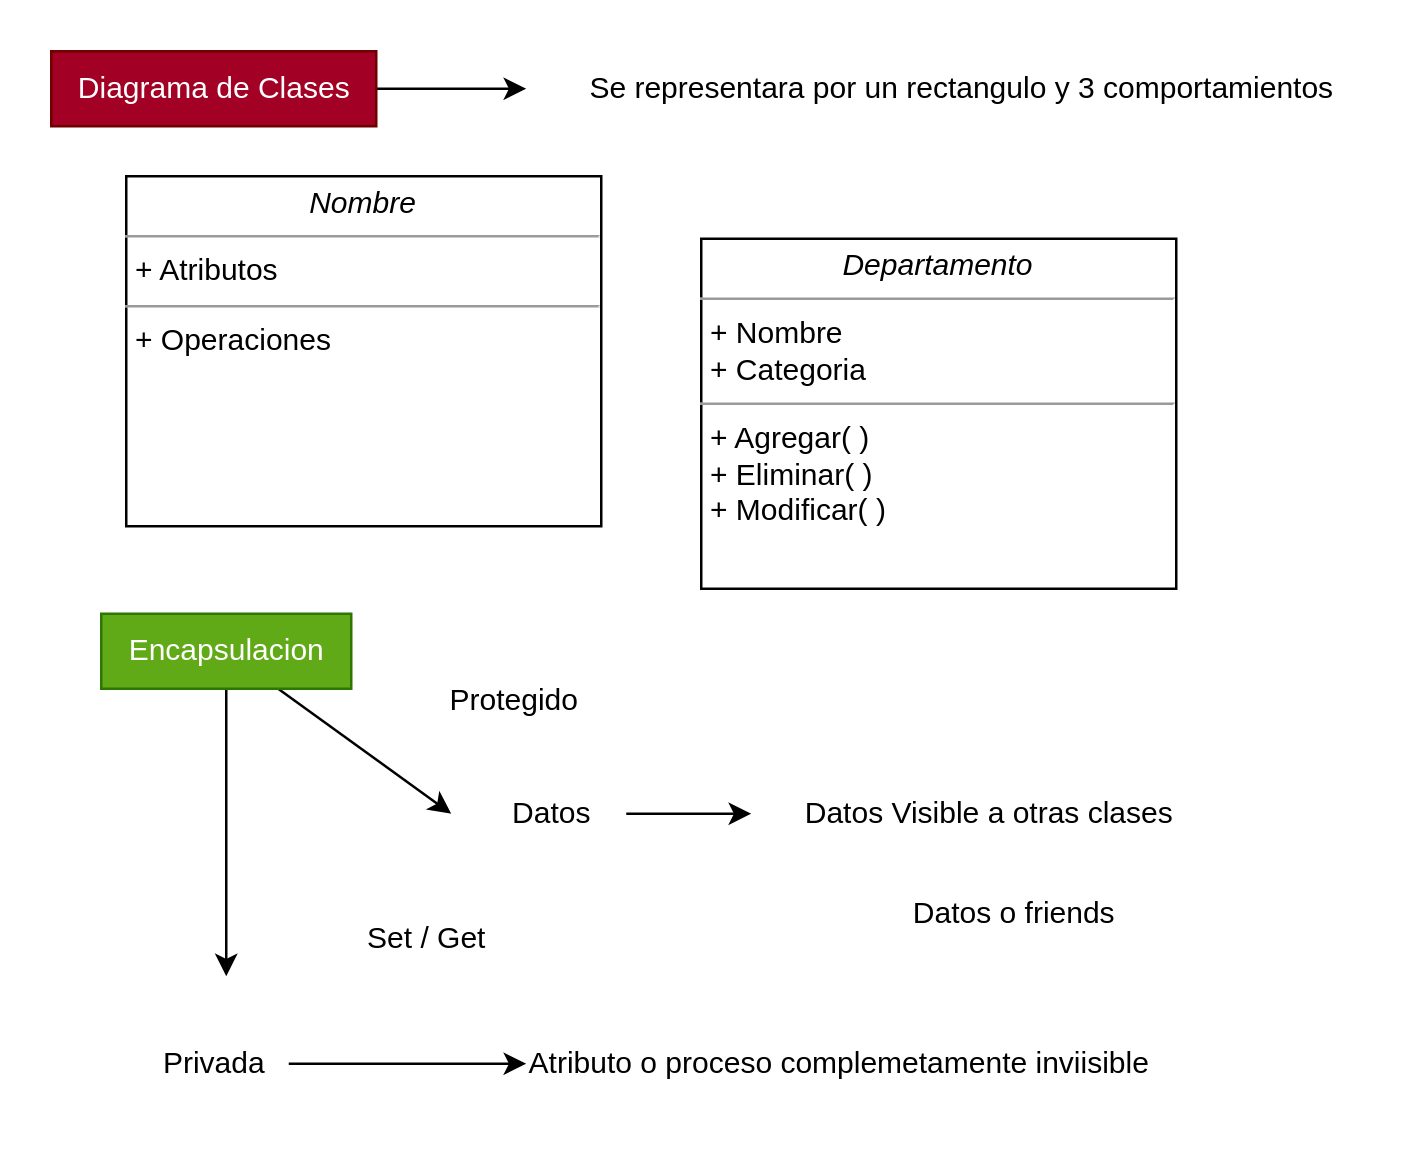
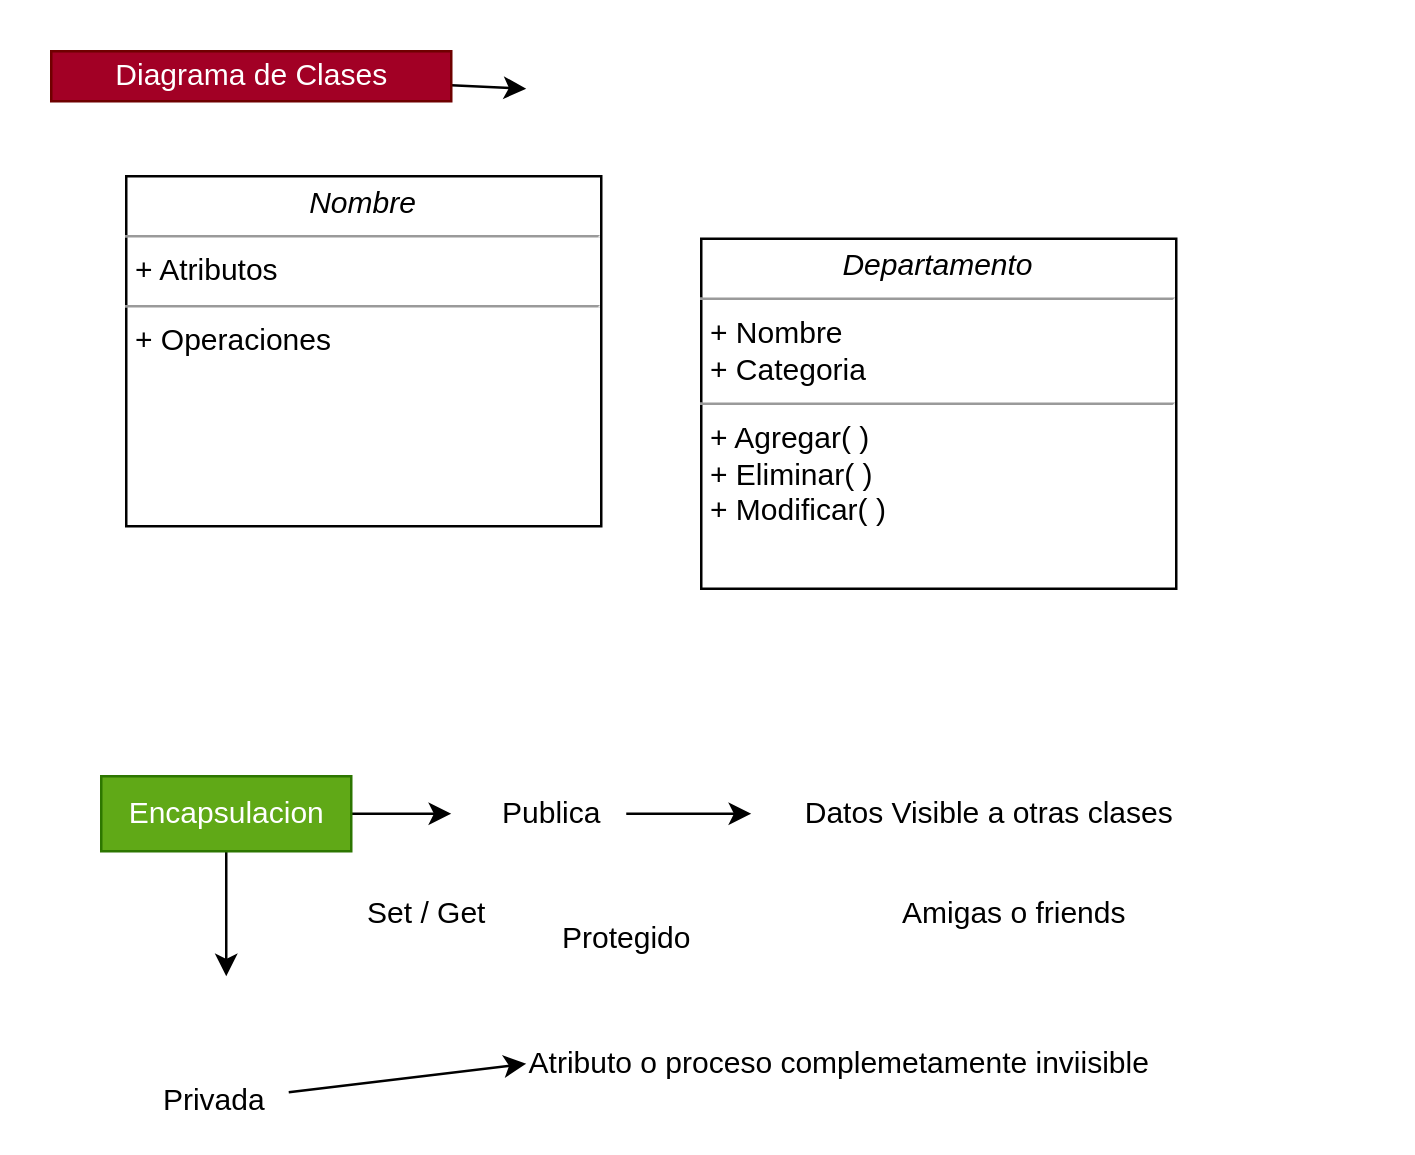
- <mxCell id="3" value="Diagrama de Clases" style="text;html=1;align=center;verticalAlign=middle;resizable=0;points=[];autosize=1;strokeColor=#6F0000;fillColor=#a20025;fontColor=#ffffff;" vertex="1" parent="1"><mxGeometry x="20" y="20" width="130" height="30" as="geometry" /></mxCell>
+ <mxCell id="3" value="Diagrama de Clases" style="text;html=1;align=center;verticalAlign=middle;resizable=0;points=[];autosize=1;strokeColor=#6F0000;fillColor=#a20025;fontColor=#ffffff;" vertex="1" parent="1"><mxGeometry x="20" y="20" width="160" height="20" as="geometry" /></mxCell>
- <mxCell id="4" value="Se representara por un rectangulo y 3 comportamientos" style="text;html=1;align=center;verticalAlign=middle;resizable=0;points=[];autosize=1;strokeColor=none;fillColor=none;" vertex="1" parent="1"><mxGeometry x="224" y="20" width="320" height="30" as="geometry" /></mxCell>
- <mxCell id="9" value="Encapsulacion" style="text;html=1;align=center;verticalAlign=middle;resizable=0;points=[];autosize=1;strokeColor=#2D7600;fillColor=#60a917;fontColor=#ffffff;" vertex="1" parent="1"><mxGeometry x="40" y="245" width="100" height="30" as="geometry" /></mxCell>
+ <mxCell id="9" value="Encapsulacion" style="text;html=1;align=center;verticalAlign=middle;resizable=0;points=[];autosize=1;strokeColor=#2D7600;fillColor=#60a917;fontColor=#ffffff;" vertex="1" parent="1"><mxGeometry x="40" y="310" width="100" height="30" as="geometry" /></mxCell>
- <mxCell id="17" value="Protegido" style="text;html=1;align=center;verticalAlign=middle;resizable=0;points=[];autosize=1;strokeColor=none;fillColor=none;" vertex="1" parent="1"><mxGeometry x="170" y="265" width="70" height="30" as="geometry" /></mxCell>
+ <mxCell id="17" value="Protegido" style="text;html=1;align=center;verticalAlign=middle;resizable=0;points=[];autosize=1;strokeColor=none;fillColor=none;" vertex="1" parent="1"><mxGeometry x="215" y="360" width="70" height="30" as="geometry" /></mxCell>
- <mxCell id="11" value="Datos" style="text;html=1;align=center;verticalAlign=middle;resizable=0;points=[];autosize=1;strokeColor=none;fillColor=none;" vertex="1" parent="1"><mxGeometry x="190" y="310" width="60" height="30" as="geometry" /></mxCell>
+ <mxCell id="11" value="Publica" style="text;html=1;align=center;verticalAlign=middle;resizable=0;points=[];autosize=1;strokeColor=none;fillColor=none;" vertex="1" parent="1"><mxGeometry x="190" y="310" width="60" height="30" as="geometry" /></mxCell>
- <mxCell id="18" value="Datos o friends" style="text;html=1;align=center;verticalAlign=middle;resizable=0;points=[];autosize=1;strokeColor=none;fillColor=none;" vertex="1" parent="1"><mxGeometry x="350" y="350" width="110" height="30" as="geometry" /></mxCell>
+ <mxCell id="18" value="Amigas o friends" style="text;html=1;align=center;verticalAlign=middle;resizable=0;points=[];autosize=1;strokeColor=none;fillColor=none;" vertex="1" parent="1"><mxGeometry x="350" y="350" width="110" height="30" as="geometry" /></mxCell>
- <mxCell id="14" value="Set / Get" style="text;html=1;align=center;verticalAlign=middle;resizable=0;points=[];autosize=1;strokeColor=none;fillColor=none;" vertex="1" parent="1"><mxGeometry x="135" y="360" width="70" height="30" as="geometry" /></mxCell>
+ <mxCell id="14" value="Set / Get" style="text;html=1;align=center;verticalAlign=middle;resizable=0;points=[];autosize=1;strokeColor=none;fillColor=none;" vertex="1" parent="1"><mxGeometry x="135" y="350" width="70" height="30" as="geometry" /></mxCell>
- <mxCell id="13" value="Privada" style="text;html=1;align=center;verticalAlign=middle;resizable=0;points=[];autosize=1;strokeColor=none;fillColor=none;" vertex="1" parent="1"><mxGeometry x="55" y="410" width="60" height="30" as="geometry" /></mxCell>
+ <mxCell id="13" value="Privada" style="text;html=1;align=center;verticalAlign=middle;resizable=0;points=[];autosize=1;strokeColor=none;fillColor=none;" vertex="1" parent="1"><mxGeometry x="55" y="425" width="60" height="30" as="geometry" /></mxCell>
